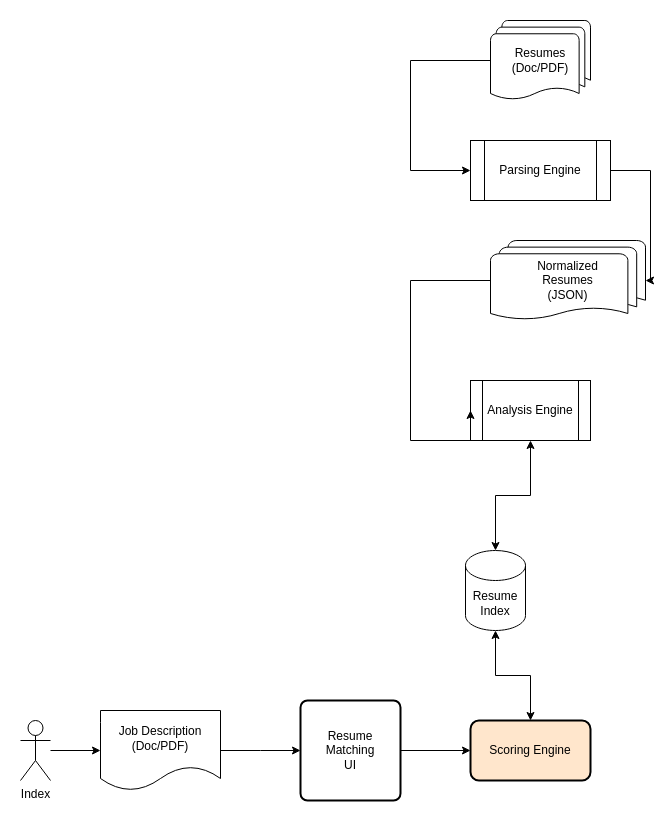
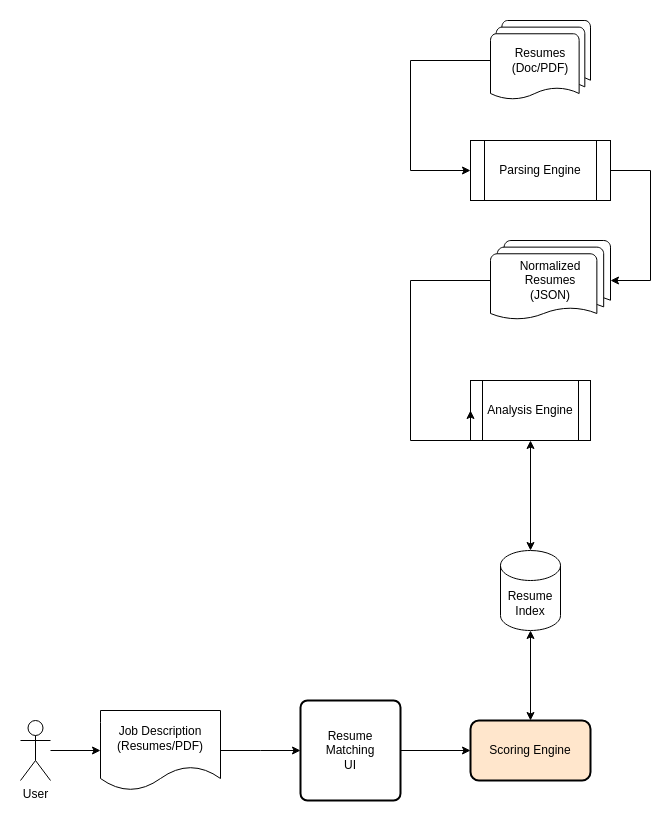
- <mxCell id="7" value="Normalized &lt;br&gt;Resumes&lt;br&gt;(JSON)" style="shape=mxgraph.flowchart.multi-document;whiteSpace=wrap;html=1;boundedLbl=1;" vertex="1" parent="1"><mxGeometry x="490" y="240" width="155" height="80" as="geometry" /></mxCell>
+ <mxCell id="7" value="Normalized &lt;br&gt;Resumes&lt;br&gt;(JSON)" style="shape=mxgraph.flowchart.multi-document;whiteSpace=wrap;html=1;boundedLbl=1;" vertex="1" parent="1"><mxGeometry x="490" y="240" width="120" height="80" as="geometry" /></mxCell>
- <mxCell id="9" value="Resume Index" style="shape=cylinder3;whiteSpace=wrap;html=1;boundedLbl=1;backgroundOutline=1;size=15;" vertex="1" parent="1"><mxGeometry x="465" y="550" width="60" height="80" as="geometry" /></mxCell>
+ <mxCell id="9" value="Resume Index" style="shape=cylinder3;whiteSpace=wrap;html=1;boundedLbl=1;backgroundOutline=1;size=15;" vertex="1" parent="1"><mxGeometry x="500" y="550" width="60" height="80" as="geometry" /></mxCell>
- <mxCell id="4" value="Job Description&lt;br&gt;(Doc/PDF)" style="shape=document;whiteSpace=wrap;html=1;boundedLbl=1;" vertex="1" parent="1"><mxGeometry x="100" y="710" width="120" height="80" as="geometry" /></mxCell>
+ <mxCell id="4" value="Job Description&lt;br&gt;(Resumes/PDF)" style="shape=document;whiteSpace=wrap;html=1;boundedLbl=1;" vertex="1" parent="1"><mxGeometry x="100" y="710" width="120" height="80" as="geometry" /></mxCell>
- <mxCell id="18" value="Index" style="shape=umlActor;verticalLabelPosition=bottom;verticalAlign=top;html=1;outlineConnect=0;" vertex="1" parent="1"><mxGeometry x="20" y="720" width="30" height="60" as="geometry" /></mxCell>
+ <mxCell id="18" value="User" style="shape=umlActor;verticalLabelPosition=bottom;verticalAlign=top;html=1;outlineConnect=0;" vertex="1" parent="1"><mxGeometry x="20" y="720" width="30" height="60" as="geometry" /></mxCell>
